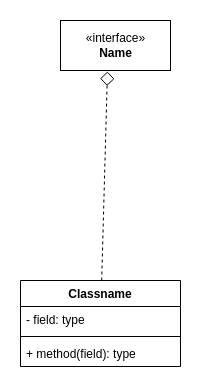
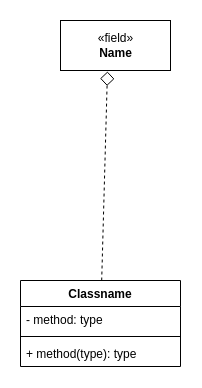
- <mxCell id="6" value="&amp;laquo;interface&amp;raquo;&lt;br&gt;&lt;b&gt;Name&lt;/b&gt;" style="html=1;" vertex="1" parent="1"><mxGeometry x="60" y="20" width="110" height="50" as="geometry" /></mxCell>
+ <mxCell id="6" value="&amp;laquo;field&amp;raquo;&lt;br&gt;&lt;b&gt;Name&lt;/b&gt;" style="html=1;" vertex="1" parent="1"><mxGeometry x="60" y="20" width="110" height="50" as="geometry" /></mxCell>
- <mxCell id="3" value="- field: type" style="text;strokeColor=none;fillColor=none;align=left;verticalAlign=top;spacingLeft=4;spacingRight=4;overflow=hidden;rotatable=0;points=[[0,0.5],[1,0.5]];portConstraint=eastwest;" vertex="1" parent="2"><mxGeometry y="26" width="160" height="26" as="geometry" /></mxCell>
+ <mxCell id="3" value="- method: type" style="text;strokeColor=none;fillColor=none;align=left;verticalAlign=top;spacingLeft=4;spacingRight=4;overflow=hidden;rotatable=0;points=[[0,0.5],[1,0.5]];portConstraint=eastwest;" vertex="1" parent="2"><mxGeometry y="26" width="160" height="26" as="geometry" /></mxCell>
- <mxCell id="5" value="+ method(field): type" style="text;strokeColor=none;fillColor=none;align=left;verticalAlign=top;spacingLeft=4;spacingRight=4;overflow=hidden;rotatable=0;points=[[0,0.5],[1,0.5]];portConstraint=eastwest;" vertex="1" parent="2"><mxGeometry y="60" width="160" height="26" as="geometry" /></mxCell>
+ <mxCell id="5" value="+ method(type): type" style="text;strokeColor=none;fillColor=none;align=left;verticalAlign=top;spacingLeft=4;spacingRight=4;overflow=hidden;rotatable=0;points=[[0,0.5],[1,0.5]];portConstraint=eastwest;" vertex="1" parent="2"><mxGeometry y="60" width="160" height="26" as="geometry" /></mxCell>
